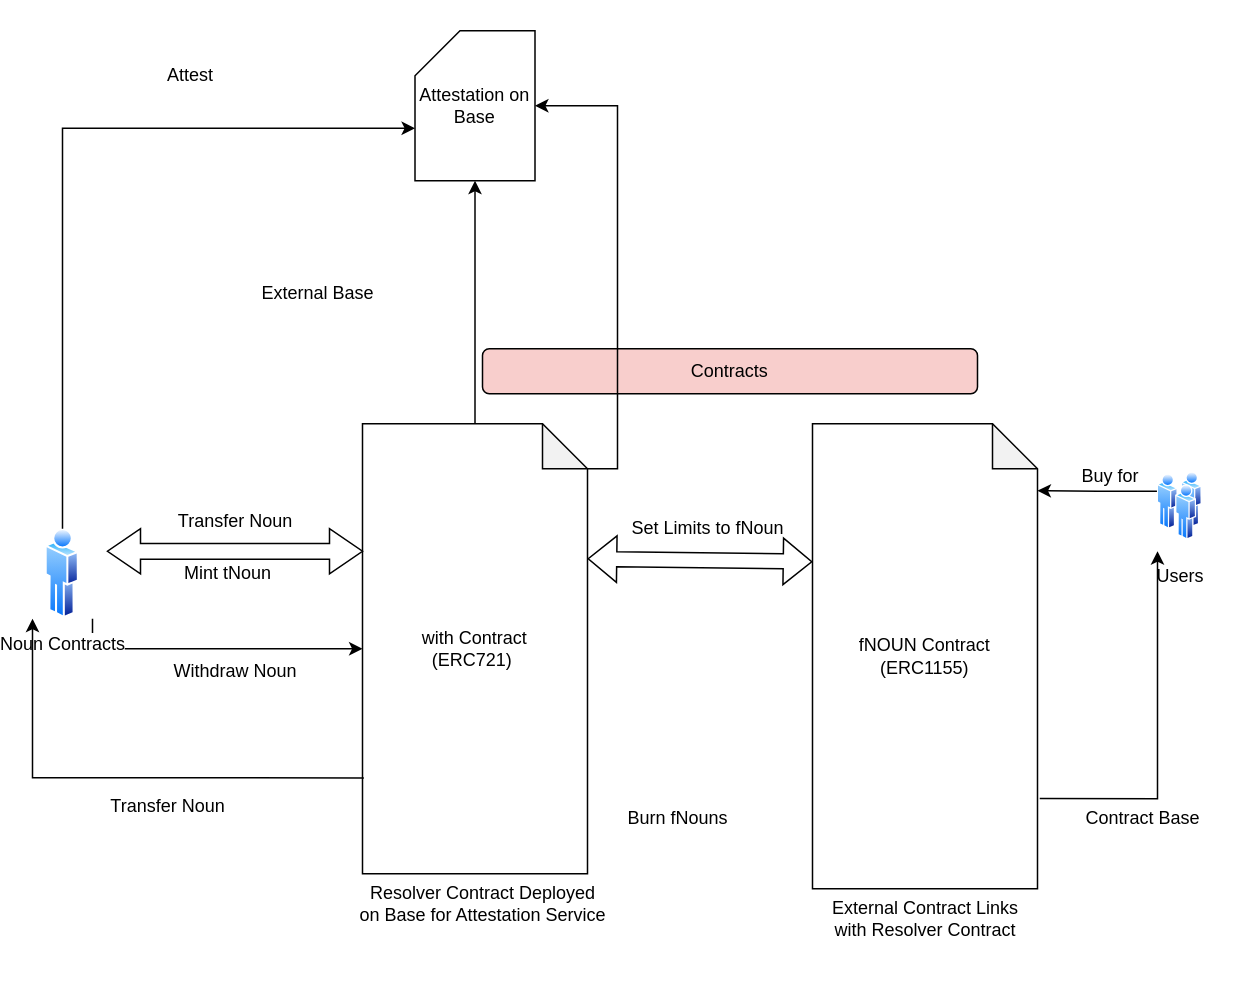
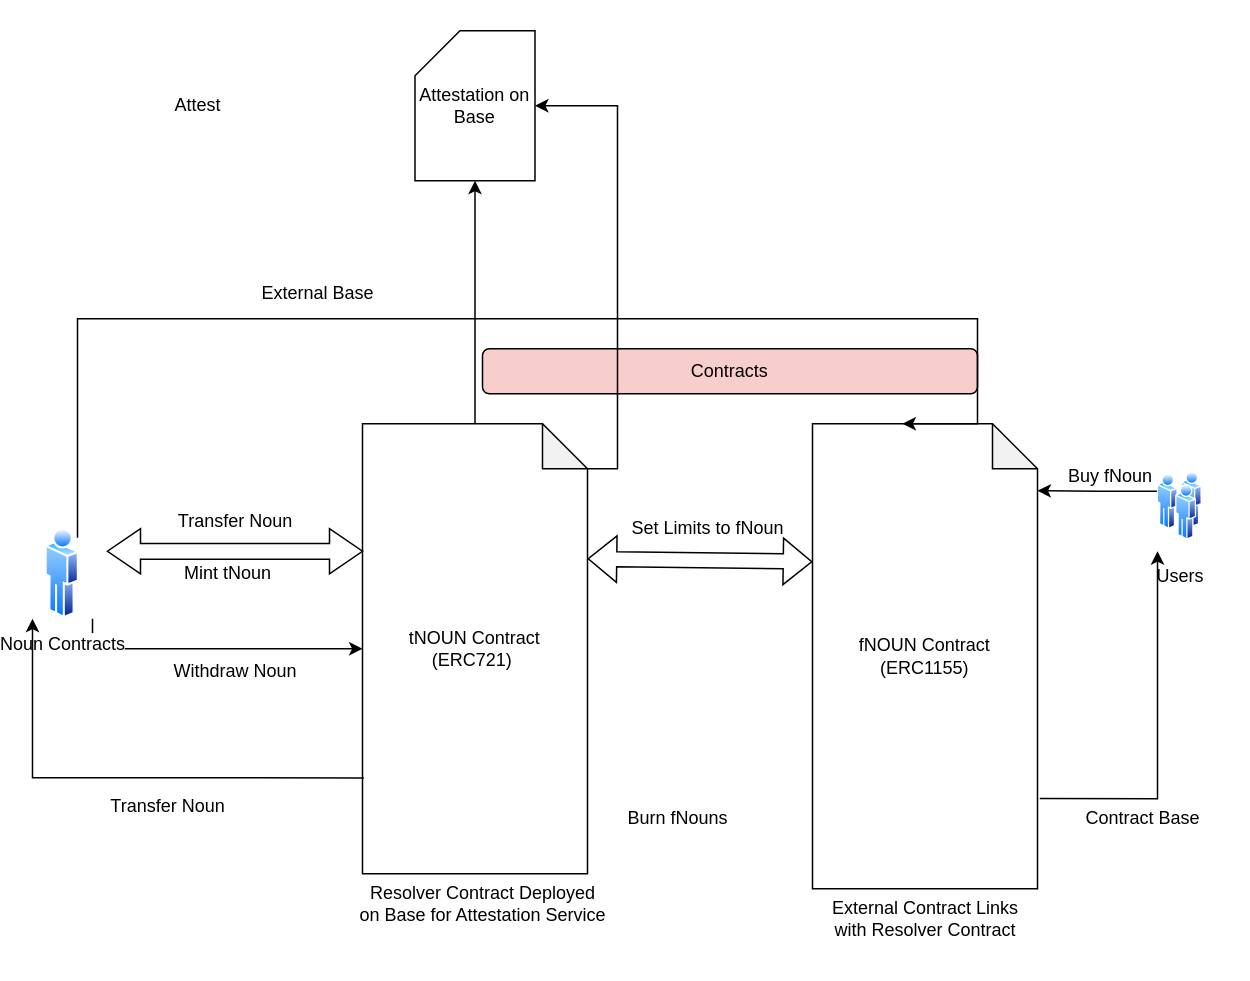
- <mxCell id="12" value="Attest" style="text;html=1;align=center;verticalAlign=middle;resizable=0;points=[];autosize=1;strokeColor=none;fillColor=none;" parent="1" vertex="1"><mxGeometry x="100" y="35" width="50" height="30" as="geometry" /></mxCell>
+ <mxCell id="12" value="Attest" style="text;html=1;align=center;verticalAlign=middle;resizable=0;points=[];autosize=1;strokeColor=none;fillColor=none;" parent="1" vertex="1"><mxGeometry x="105" y="55" width="50" height="30" as="geometry" /></mxCell>
- <mxCell id="11" style="edgeStyle=orthogonalEdgeStyle;rounded=0;orthogonalLoop=1;jettySize=auto;html=1;exitX=0.5;exitY=0;exitDx=0;exitDy=0;exitPerimeter=0;entryX=0;entryY=0;entryDx=0;entryDy=65;entryPerimeter=0;" parent="1" source="7" target="10" edge="1"><mxGeometry relative="1" as="geometry" /></mxCell>
+ <mxCell id="20" style="edgeStyle=orthogonalEdgeStyle;rounded=0;orthogonalLoop=1;jettySize=auto;html=1;exitX=0.75;exitY=0.1;exitDx=0;exitDy=0;exitPerimeter=0;entryX=0;entryY=0;entryDx=60;entryDy=0;entryPerimeter=0;" parent="1" source="7" target="4" edge="1"><mxGeometry relative="1" as="geometry"><Array as="points"><mxPoint x="50" y="212" /><mxPoint x="650" y="212" /></Array></mxGeometry></mxCell>
- <mxCell id="19" value="Buy for&amp;nbsp;" style="text;html=1;align=center;verticalAlign=middle;resizable=0;points=[];autosize=1;strokeColor=none;fillColor=none;" parent="1" vertex="1"><mxGeometry x="700" y="302" width="80" height="30" as="geometry" /></mxCell>
+ <mxCell id="19" value="Buy fNoun&amp;nbsp;" style="text;html=1;align=center;verticalAlign=middle;resizable=0;points=[];autosize=1;strokeColor=none;fillColor=none;" parent="1" vertex="1"><mxGeometry x="700" y="302" width="80" height="30" as="geometry" /></mxCell>
- <mxCell id="3" value="with Contract &lt;br&gt;(ERC721)&amp;nbsp;" style="shape=note;whiteSpace=wrap;html=1;backgroundOutline=1;darkOpacity=0.05;" parent="1" vertex="1"><mxGeometry x="240" y="282" width="150" height="300" as="geometry" /></mxCell>
+ <mxCell id="3" value="tNOUN Contract &lt;br&gt;(ERC721)&amp;nbsp;" style="shape=note;whiteSpace=wrap;html=1;backgroundOutline=1;darkOpacity=0.05;" parent="1" vertex="1"><mxGeometry x="240" y="282" width="150" height="300" as="geometry" /></mxCell>
